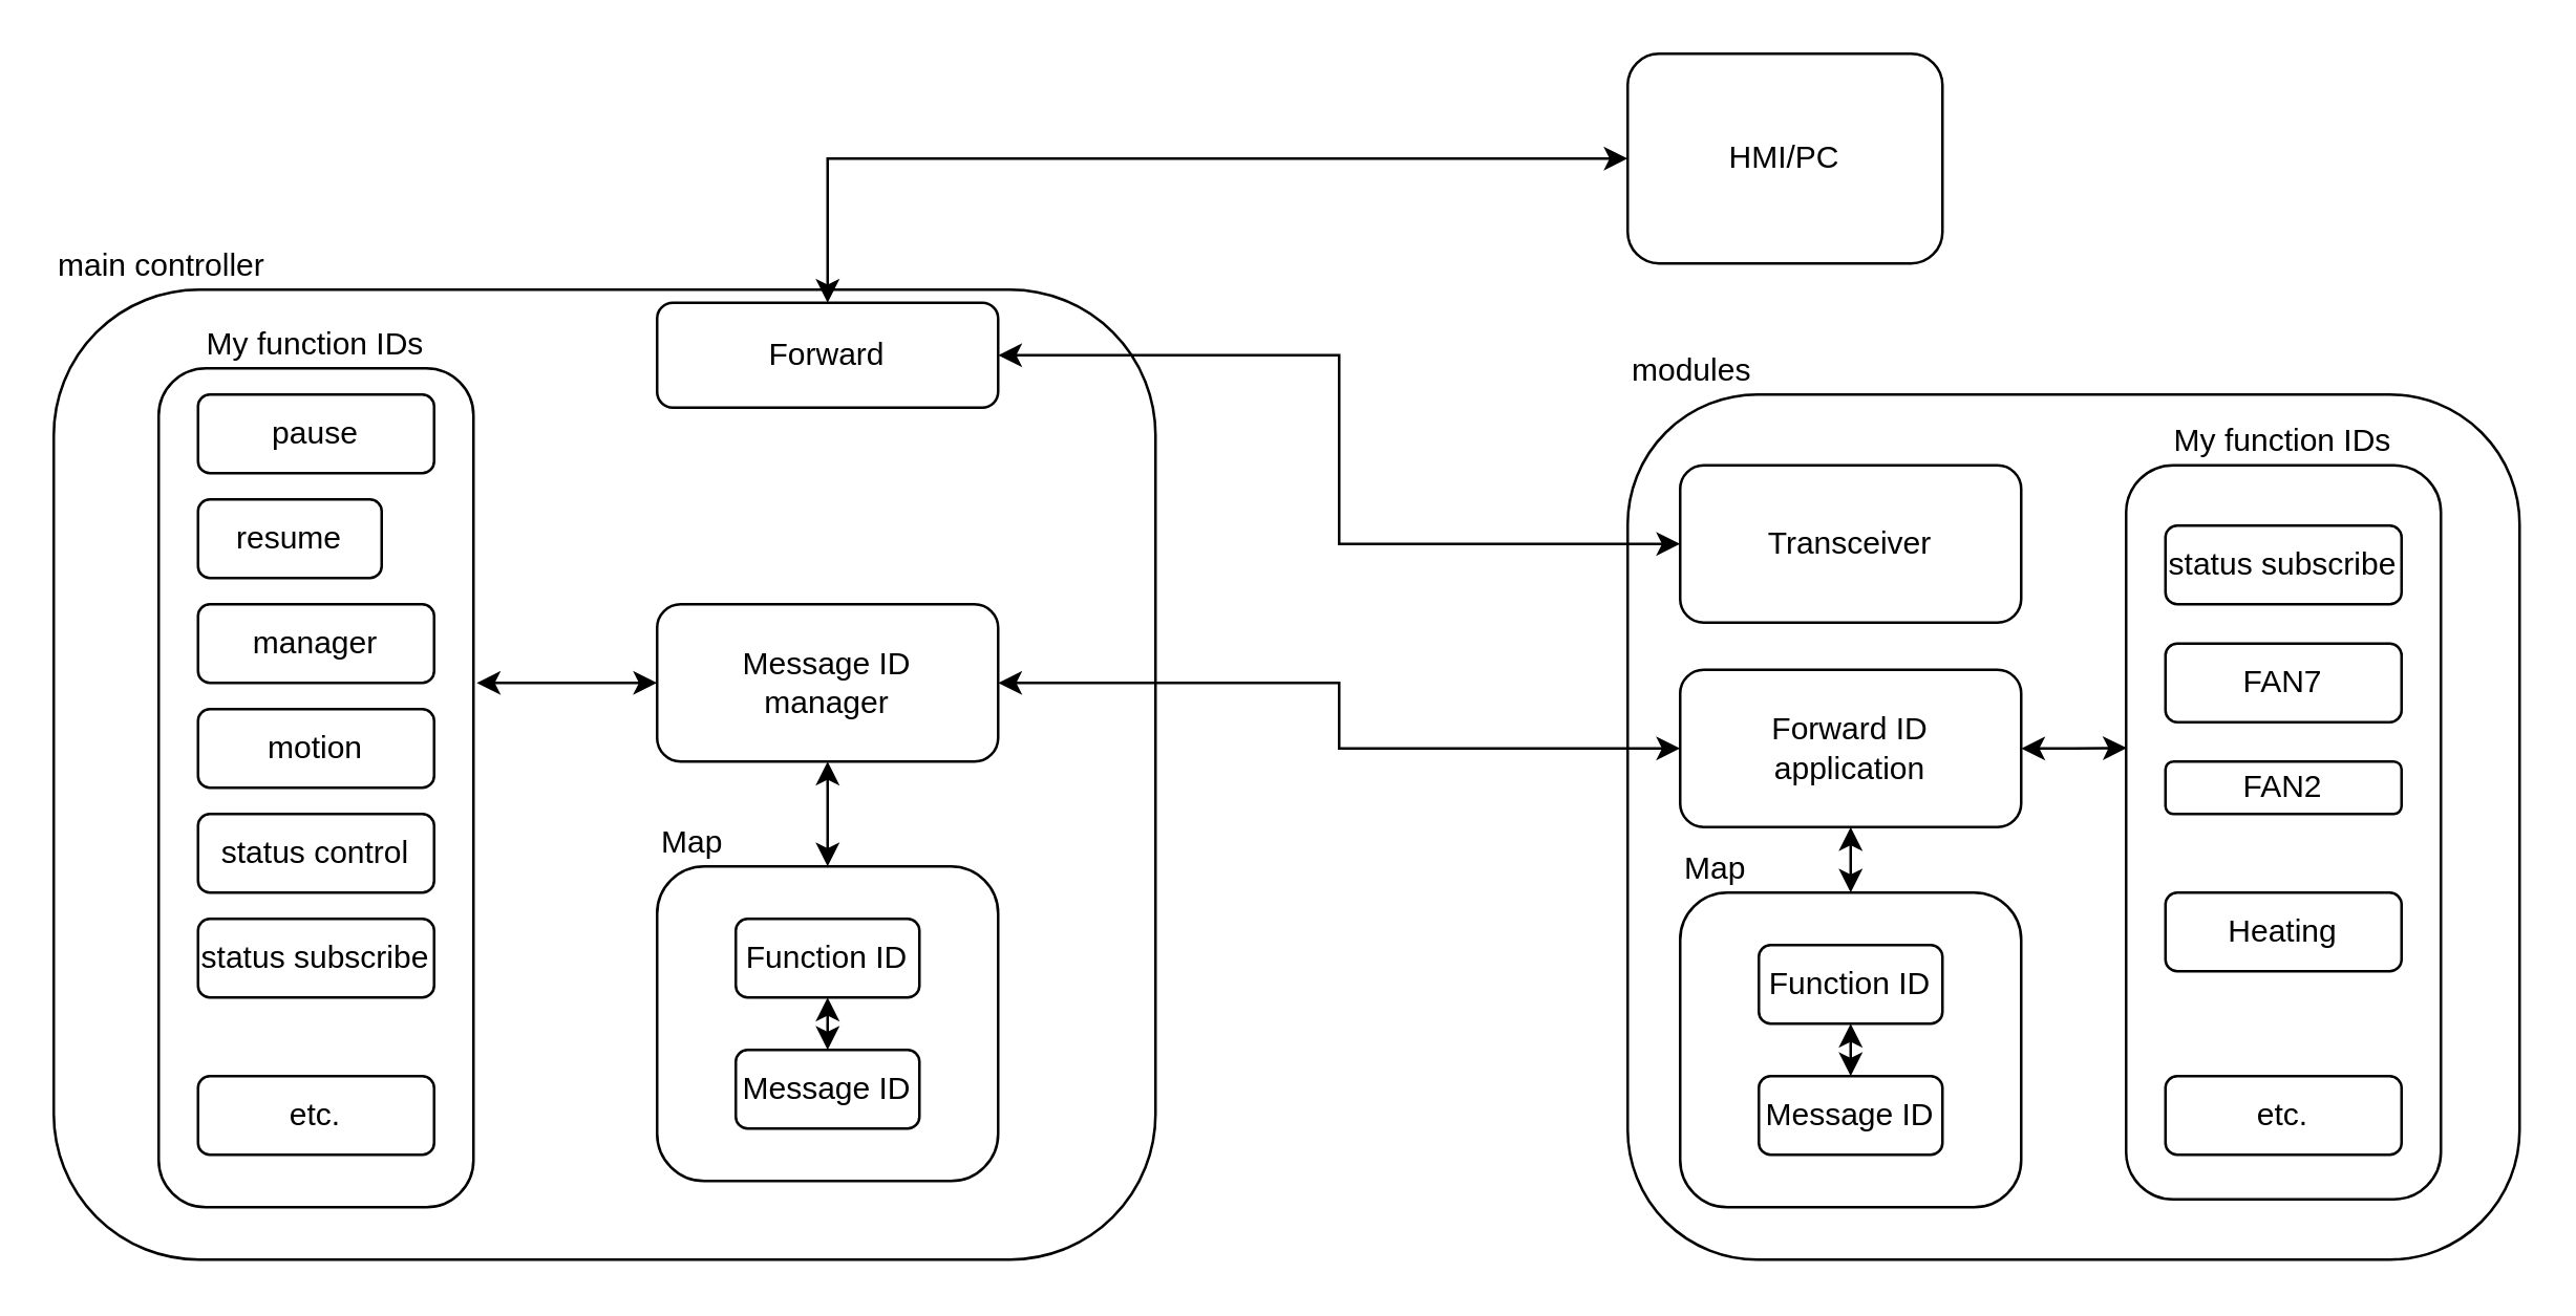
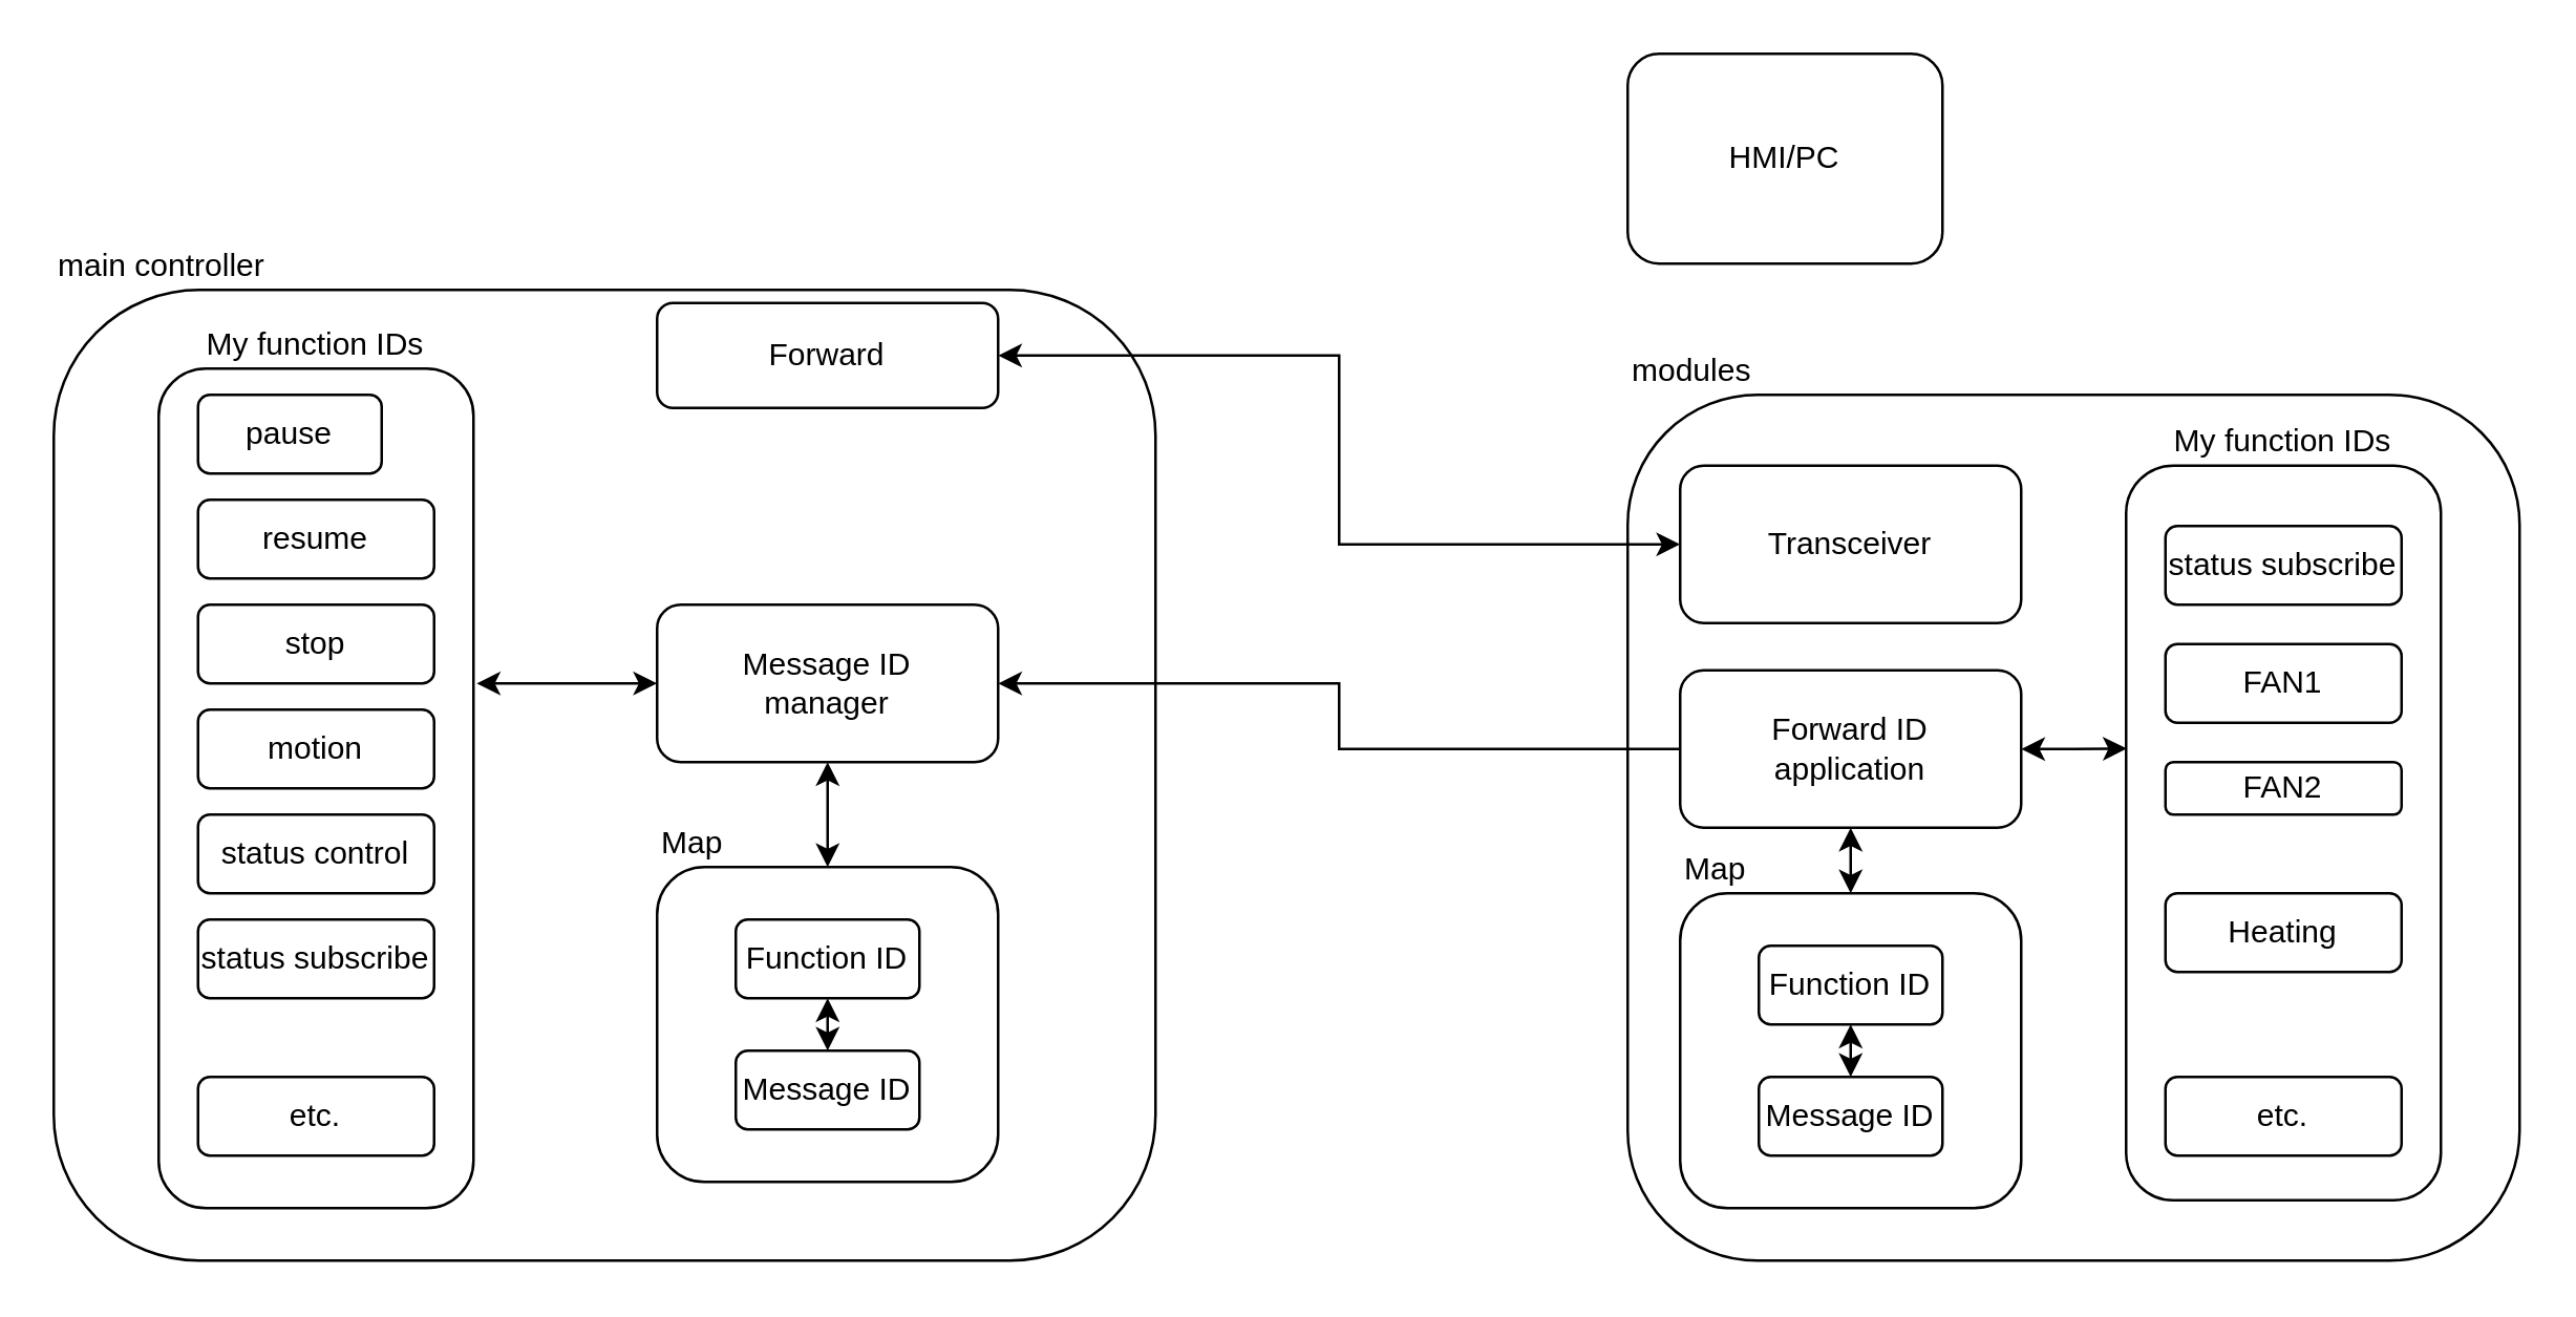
- <mxCell id="32" style="edgeStyle=orthogonalEdgeStyle;rounded=0;orthogonalLoop=1;jettySize=auto;html=1;exitX=0;exitY=0.5;exitDx=0;exitDy=0;startArrow=classic;startFill=1;" parent="1" source="33" target="8" edge="1"><mxGeometry relative="1" as="geometry" /></mxCell>
- <mxCell id="9" value="pause" style="shape=ext;rounded=1;html=1;whiteSpace=wrap;align=center;" parent="1" vertex="1"><mxGeometry x="75" y="150" width="90" height="30" as="geometry" /></mxCell>
+ <mxCell id="9" value="pause" style="shape=ext;rounded=1;html=1;whiteSpace=wrap;align=center;" parent="1" vertex="1"><mxGeometry x="75" y="150" width="70" height="30" as="geometry" /></mxCell>
- <mxCell id="12" value="resume" style="shape=ext;rounded=1;html=1;whiteSpace=wrap;align=center;" parent="1" vertex="1"><mxGeometry x="75" y="190" width="70" height="30" as="geometry" /></mxCell>
+ <mxCell id="12" value="resume" style="shape=ext;rounded=1;html=1;whiteSpace=wrap;align=center;" parent="1" vertex="1"><mxGeometry x="75" y="190" width="90" height="30" as="geometry" /></mxCell>
- <mxCell id="10" value="manager" style="shape=ext;rounded=1;html=1;whiteSpace=wrap;align=center;" parent="1" vertex="1"><mxGeometry x="75" y="230" width="90" height="30" as="geometry" /></mxCell>
+ <mxCell id="10" value="stop" style="shape=ext;rounded=1;html=1;whiteSpace=wrap;align=center;" parent="1" vertex="1"><mxGeometry x="75" y="230" width="90" height="30" as="geometry" /></mxCell>
- <mxCell id="35" value="FAN7" style="shape=ext;rounded=1;html=1;whiteSpace=wrap;align=center;" parent="1" vertex="1"><mxGeometry x="825" y="245" width="90" height="30" as="geometry" /></mxCell>
+ <mxCell id="35" value="FAN1" style="shape=ext;rounded=1;html=1;whiteSpace=wrap;align=center;" parent="1" vertex="1"><mxGeometry x="825" y="245" width="90" height="30" as="geometry" /></mxCell>
- <mxCell id="37" style="edgeStyle=orthogonalEdgeStyle;rounded=0;orthogonalLoop=1;jettySize=auto;html=1;exitX=1;exitY=0.5;exitDx=0;exitDy=0;entryX=0;entryY=0.5;entryDx=0;entryDy=0;startArrow=classic;startFill=1;" parent="1" source="18" target="30" edge="1"><mxGeometry relative="1" as="geometry" /></mxCell>
+ <mxCell id="37" style="edgeStyle=orthogonalEdgeStyle;rounded=0;orthogonalLoop=1;jettySize=auto;html=1;exitX=1;exitY=0.5;exitDx=0;exitDy=0;entryX=0;entryY=0.5;entryDx=0;entryDy=0;startArrow=classic;startFill=1;endArrow=none;" parent="1" source="18" target="30" edge="1"><mxGeometry relative="1" as="geometry" /></mxCell>
